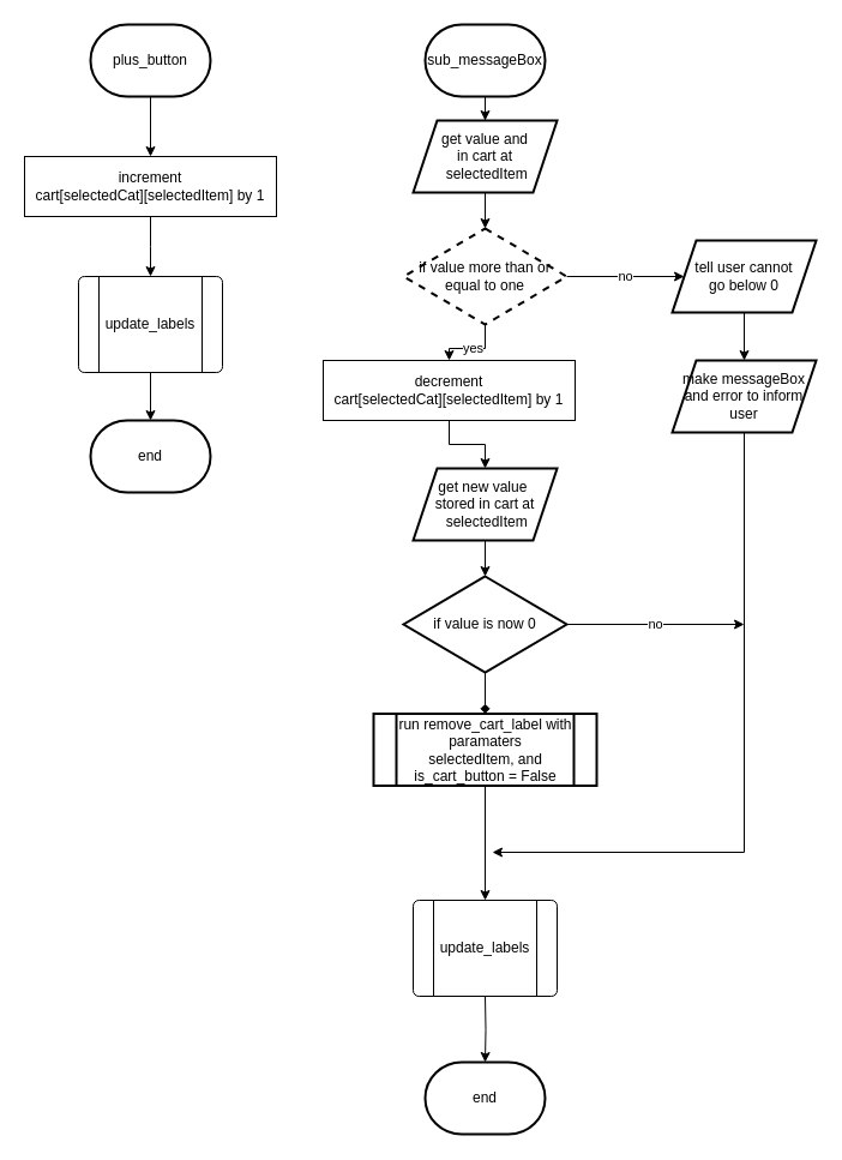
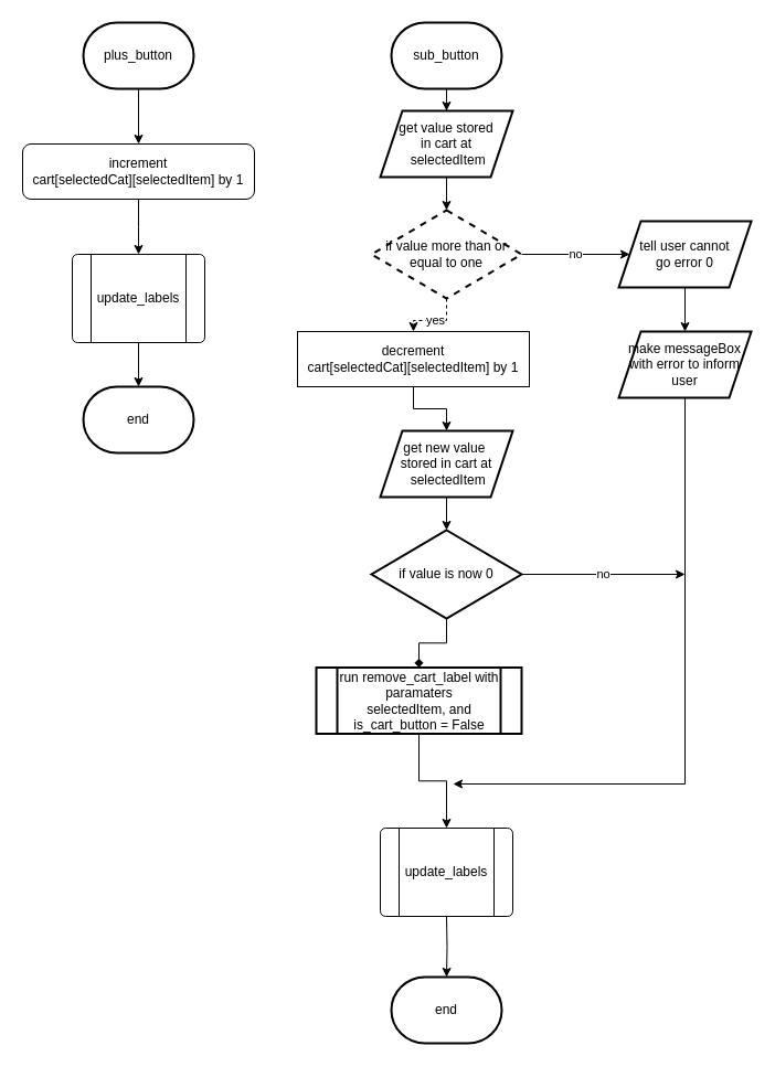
- <mxCell id="13" value="sub_messageBox" style="strokeWidth=2;html=1;shape=mxgraph.flowchart.terminator;whiteSpace=wrap;" vertex="1" parent="1"><mxGeometry x="354" y="20" width="100" height="60" as="geometry" /></mxCell>
+ <mxCell id="13" value="sub_button" style="strokeWidth=2;html=1;shape=mxgraph.flowchart.terminator;whiteSpace=wrap;" vertex="1" parent="1"><mxGeometry x="354" y="20" width="100" height="60" as="geometry" /></mxCell>
- <mxCell id="22" value="&lt;div&gt;get value and &lt;br&gt;&lt;/div&gt;&lt;div&gt;in cart at&lt;/div&gt;&lt;div&gt;&amp;nbsp;selectedItem&lt;br&gt;&lt;/div&gt;" style="shape=parallelogram;perimeter=parallelogramPerimeter;whiteSpace=wrap;html=1;fixedSize=1;strokeWidth=2;" vertex="1" parent="1"><mxGeometry x="344" y="100" width="120" height="60" as="geometry" /></mxCell>
+ <mxCell id="22" value="&lt;div&gt;get value stored &lt;br&gt;&lt;/div&gt;&lt;div&gt;in cart at&lt;/div&gt;&lt;div&gt;&amp;nbsp;selectedItem&lt;br&gt;&lt;/div&gt;" style="shape=parallelogram;perimeter=parallelogramPerimeter;whiteSpace=wrap;html=1;fixedSize=1;strokeWidth=2;" vertex="1" parent="1"><mxGeometry x="344" y="100" width="120" height="60" as="geometry" /></mxCell>
- <mxCell id="3" value="&lt;div&gt;increment&lt;/div&gt;&lt;div&gt;cart[selectedCat][selectedItem] by 1&lt;/div&gt;" style="rounded=0;whiteSpace=wrap;html=1;" parent="1" vertex="1"><mxGeometry x="20" y="130" width="210" height="50" as="geometry" /></mxCell>
+ <mxCell id="3" value="&lt;div&gt;increment&lt;/div&gt;&lt;div&gt;cart[selectedCat][selectedItem] by 1&lt;/div&gt;" style="whiteSpace=wrap;html=1;rounded=1;" parent="1" vertex="1"><mxGeometry x="20" y="130" width="210" height="50" as="geometry" /></mxCell>
- <mxCell id="24" value="&lt;div&gt;tell user cannot &lt;br&gt;&lt;/div&gt;&lt;div&gt;go below 0&lt;br&gt;&lt;/div&gt;" style="shape=parallelogram;perimeter=parallelogramPerimeter;whiteSpace=wrap;html=1;fixedSize=1;strokeWidth=2;" vertex="1" parent="1"><mxGeometry x="560" y="200" width="120" height="60" as="geometry" /></mxCell>
+ <mxCell id="24" value="&lt;div&gt;tell user cannot &lt;br&gt;&lt;/div&gt;&lt;div&gt;go error 0&lt;br&gt;&lt;/div&gt;" style="shape=parallelogram;perimeter=parallelogramPerimeter;whiteSpace=wrap;html=1;fixedSize=1;strokeWidth=2;" vertex="1" parent="1"><mxGeometry x="560" y="200" width="120" height="60" as="geometry" /></mxCell>
- <mxCell id="19" value="yes" style="edgeStyle=orthogonalEdgeStyle;rounded=0;orthogonalLoop=1;jettySize=auto;html=1;" edge="1" parent="1" source="20" target="11"><mxGeometry relative="1" as="geometry" /></mxCell>
+ <mxCell id="19" value="yes" style="edgeStyle=orthogonalEdgeStyle;rounded=0;orthogonalLoop=1;jettySize=auto;html=1;dashed=1;" edge="1" parent="1" source="20" target="11"><mxGeometry relative="1" as="geometry" /></mxCell>
- <mxCell id="33" value="&lt;div&gt;make messageBox&lt;/div&gt;&lt;div&gt;and error to inform user&lt;br&gt;&lt;/div&gt;" style="shape=parallelogram;perimeter=parallelogramPerimeter;whiteSpace=wrap;html=1;fixedSize=1;strokeWidth=2;" vertex="1" parent="1"><mxGeometry x="560" y="300" width="120" height="60" as="geometry" /></mxCell>
+ <mxCell id="33" value="&lt;div&gt;make messageBox&lt;/div&gt;&lt;div&gt;with error to inform user&lt;br&gt;&lt;/div&gt;" style="shape=parallelogram;perimeter=parallelogramPerimeter;whiteSpace=wrap;html=1;fixedSize=1;strokeWidth=2;" vertex="1" parent="1"><mxGeometry x="560" y="300" width="120" height="60" as="geometry" /></mxCell>
- <mxCell id="31" value="&lt;div&gt;run remove_cart_label with paramaters&lt;/div&gt;&lt;div&gt;selectedItem, and is_cart_button = False&lt;br&gt;&lt;/div&gt;" style="shape=process;whiteSpace=wrap;html=1;backgroundOutline=1;strokeWidth=2;" vertex="1" parent="1"><mxGeometry x="311" y="594.5" width="186" height="60" as="geometry" /></mxCell>
+ <mxCell id="31" value="&lt;div&gt;run remove_cart_label with paramaters&lt;/div&gt;&lt;div&gt;selectedItem, and is_cart_button = False&lt;br&gt;&lt;/div&gt;" style="shape=process;whiteSpace=wrap;html=1;backgroundOutline=1;strokeWidth=2;" vertex="1" parent="1"><mxGeometry x="286" y="604.5" width="186" height="60" as="geometry" /></mxCell>
